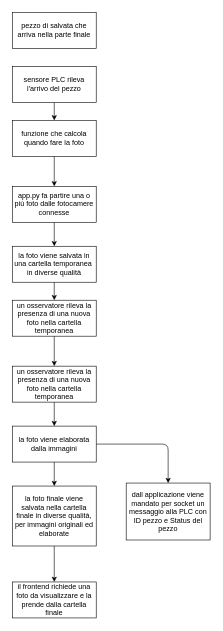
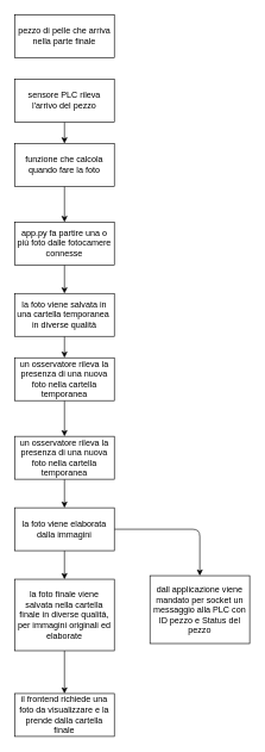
- <mxCell id="2" value="pezzo di salvata che arriva nella parte finale" style="rounded=0;whiteSpace=wrap;html=1;" vertex="1" parent="1"><mxGeometry x="20" y="20" width="140" height="60" as="geometry" /></mxCell>
+ <mxCell id="2" value="pezzo di pelle che arriva nella parte finale" style="rounded=0;whiteSpace=wrap;html=1;" vertex="1" parent="1"><mxGeometry x="20" y="20" width="140" height="60" as="geometry" /></mxCell>
